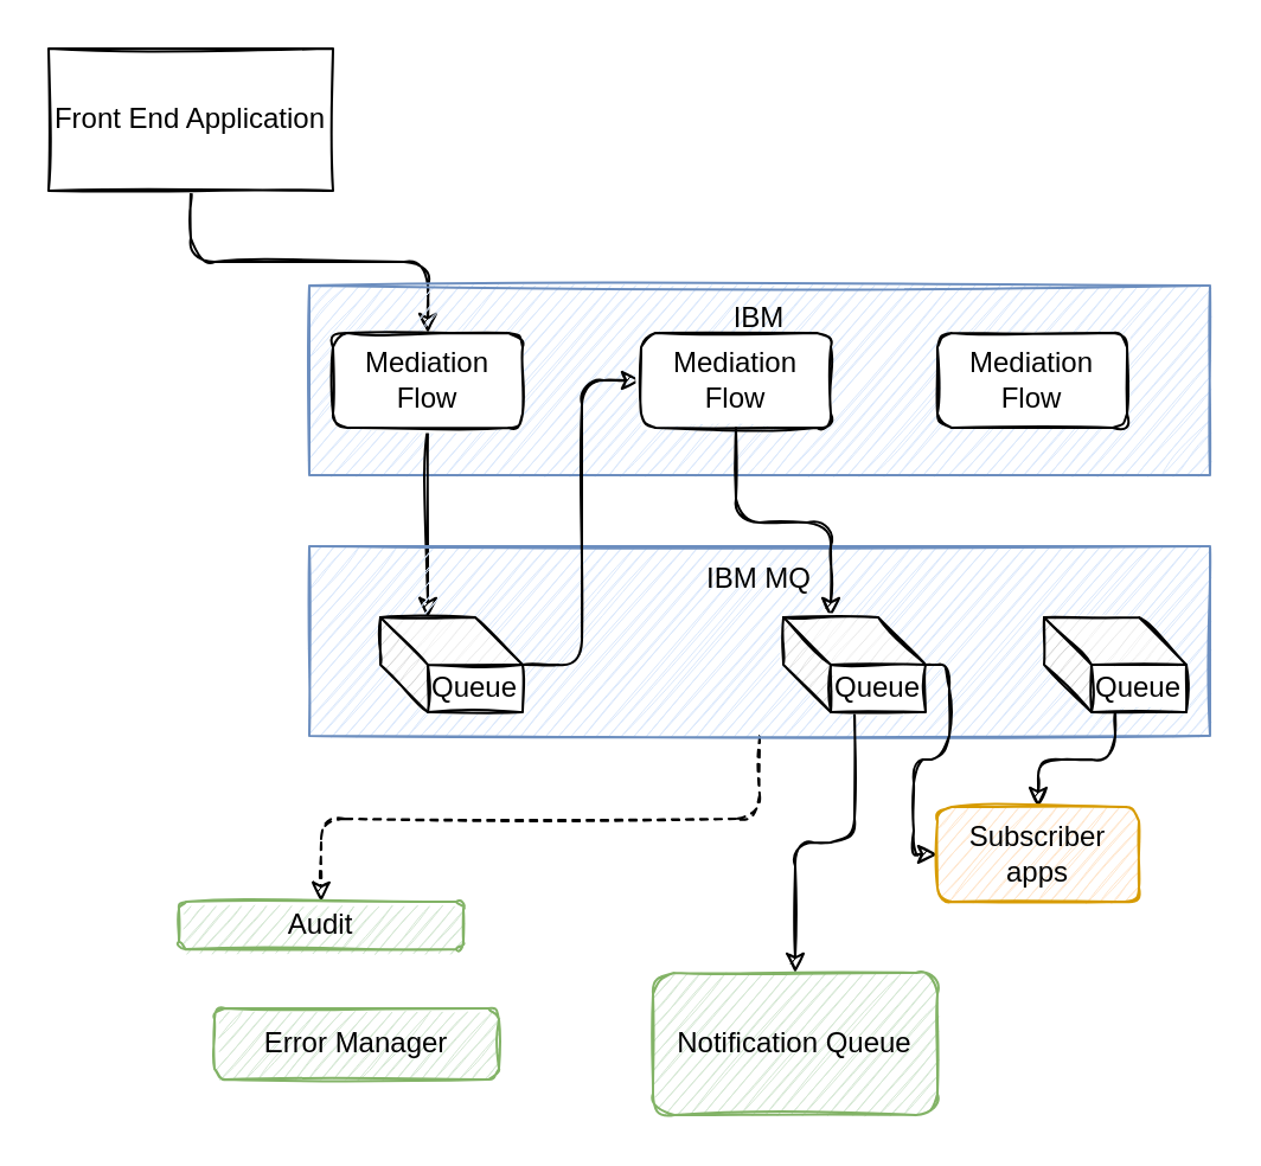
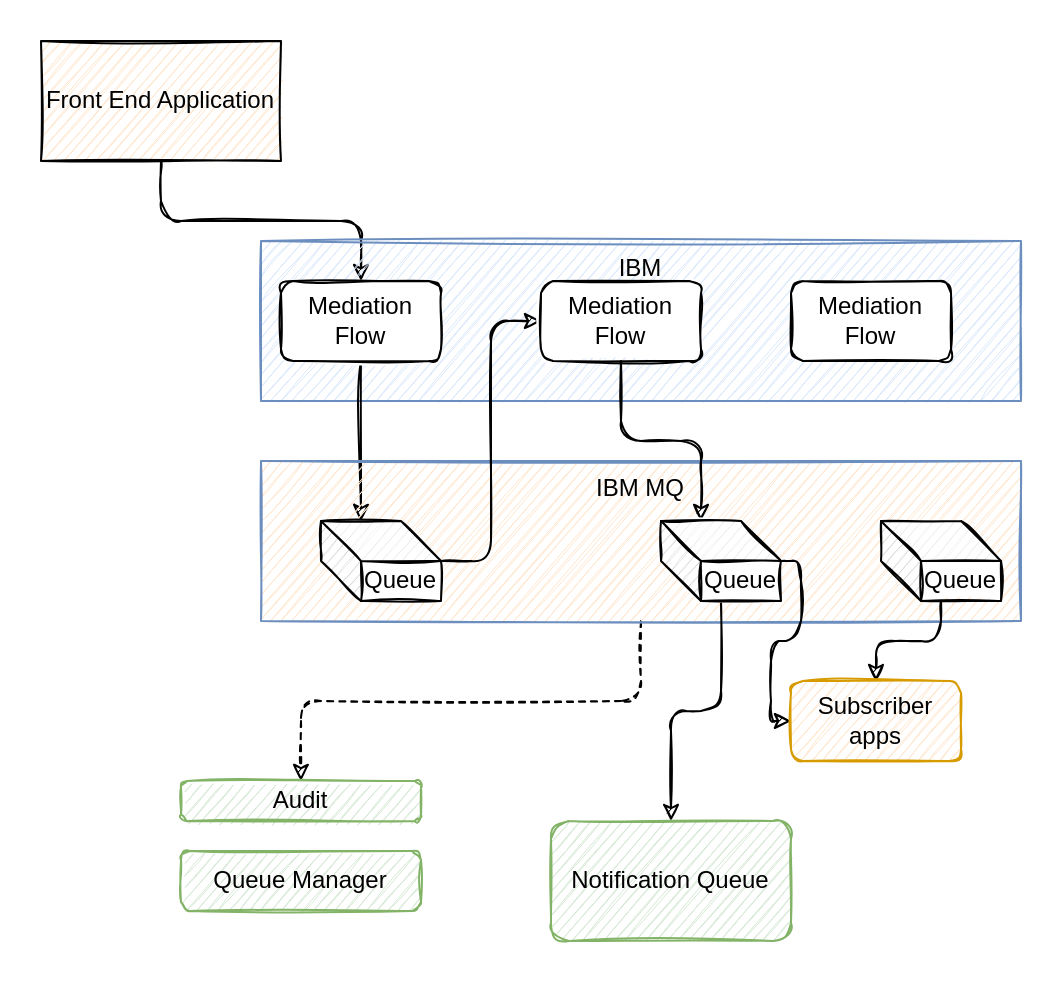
- <mxCell id="3" value="Front End Application" style="rounded=0;whiteSpace=wrap;html=1;sketch=1;" vertex="1" parent="1"><mxGeometry x="20" y="20" width="120" height="60" as="geometry" /></mxCell>
+ <mxCell id="3" value="Front End Application" style="rounded=0;whiteSpace=wrap;html=1;sketch=1;fillColor=#ffe6cc;" vertex="1" parent="1"><mxGeometry x="20" y="20" width="120" height="60" as="geometry" /></mxCell>
- <mxCell id="8" value="IBM MQ" style="rounded=0;whiteSpace=wrap;html=1;verticalAlign=top;sketch=1;fillColor=#dae8fc;strokeColor=#6c8ebf;" vertex="1" parent="1"><mxGeometry x="130" y="230" width="380" height="80" as="geometry" /></mxCell>
+ <mxCell id="8" value="IBM MQ" style="rounded=0;whiteSpace=wrap;html=1;verticalAlign=top;sketch=1;fillColor=#ffe6cc;strokeColor=#6c8ebf;" vertex="1" parent="1"><mxGeometry x="130" y="230" width="380" height="80" as="geometry" /></mxCell>
- <mxCell id="20" value="Audit" style="rounded=1;whiteSpace=wrap;html=1;sketch=1;fillColor=#d5e8d4;strokeColor=#82b366;" vertex="1" parent="1"><mxGeometry x="75" y="380" width="120" height="20" as="geometry" /></mxCell>
+ <mxCell id="20" value="Audit" style="rounded=1;whiteSpace=wrap;html=1;sketch=1;fillColor=#d5e8d4;strokeColor=#82b366;" vertex="1" parent="1"><mxGeometry x="90" y="390" width="120" height="20" as="geometry" /></mxCell>
- <mxCell id="22" value="Error Manager" style="rounded=1;whiteSpace=wrap;html=1;sketch=1;fillColor=#d5e8d4;strokeColor=#82b366;" vertex="1" parent="1"><mxGeometry x="90" y="425" width="120" height="30" as="geometry" /></mxCell>
+ <mxCell id="22" value="Queue Manager" style="rounded=1;whiteSpace=wrap;html=1;sketch=1;fillColor=#d5e8d4;strokeColor=#82b366;" vertex="1" parent="1"><mxGeometry x="90" y="425" width="120" height="30" as="geometry" /></mxCell>
